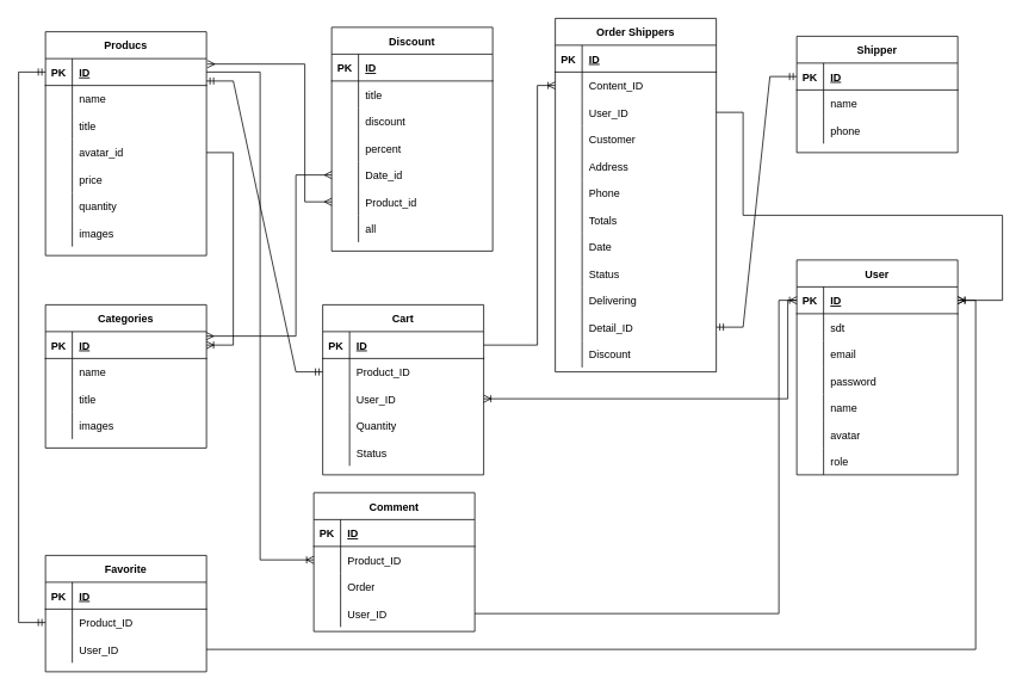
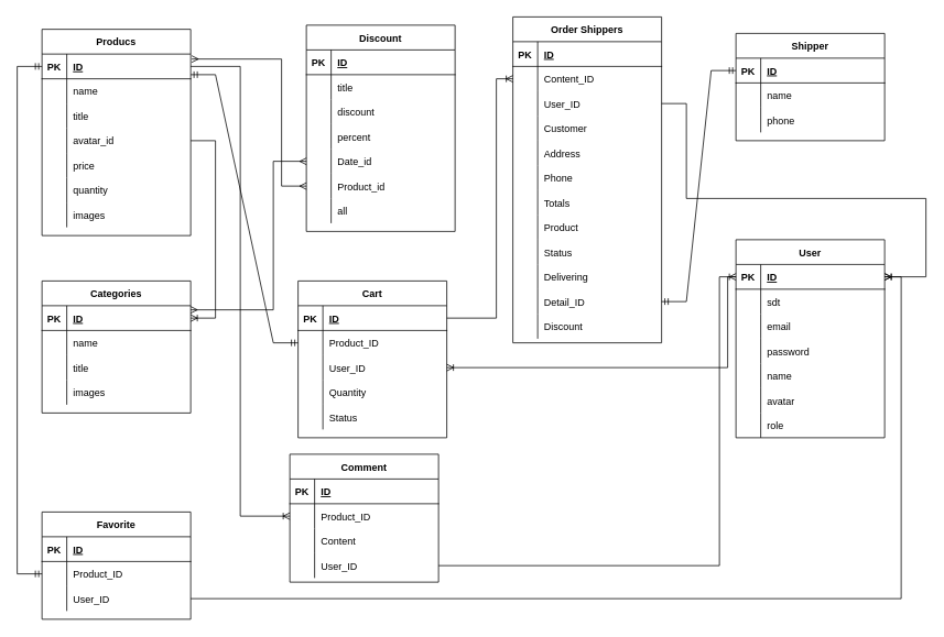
- <mxCell id="83" value="Date" style="shape=partialRectangle;connectable=0;fillColor=none;top=0;left=0;bottom=0;right=0;align=left;spacingLeft=6;overflow=hidden;" parent="81" vertex="1"><mxGeometry x="30" width="150" height="30" as="geometry"><mxRectangle width="150" height="30" as="alternateBounds" /></mxGeometry></mxCell>
+ <mxCell id="83" value="Product" style="shape=partialRectangle;connectable=0;fillColor=none;top=0;left=0;bottom=0;right=0;align=left;spacingLeft=6;overflow=hidden;" parent="81" vertex="1"><mxGeometry x="30" width="150" height="30" as="geometry"><mxRectangle width="150" height="30" as="alternateBounds" /></mxGeometry></mxCell>
- <mxCell id="141" value="Order" style="shape=partialRectangle;connectable=0;fillColor=none;top=0;left=0;bottom=0;right=0;align=left;spacingLeft=6;overflow=hidden;" parent="139" vertex="1"><mxGeometry x="30" width="150" height="30" as="geometry"><mxRectangle width="150" height="30" as="alternateBounds" /></mxGeometry></mxCell>
+ <mxCell id="141" value="Content" style="shape=partialRectangle;connectable=0;fillColor=none;top=0;left=0;bottom=0;right=0;align=left;spacingLeft=6;overflow=hidden;" parent="139" vertex="1"><mxGeometry x="30" width="150" height="30" as="geometry"><mxRectangle width="150" height="30" as="alternateBounds" /></mxGeometry></mxCell>
